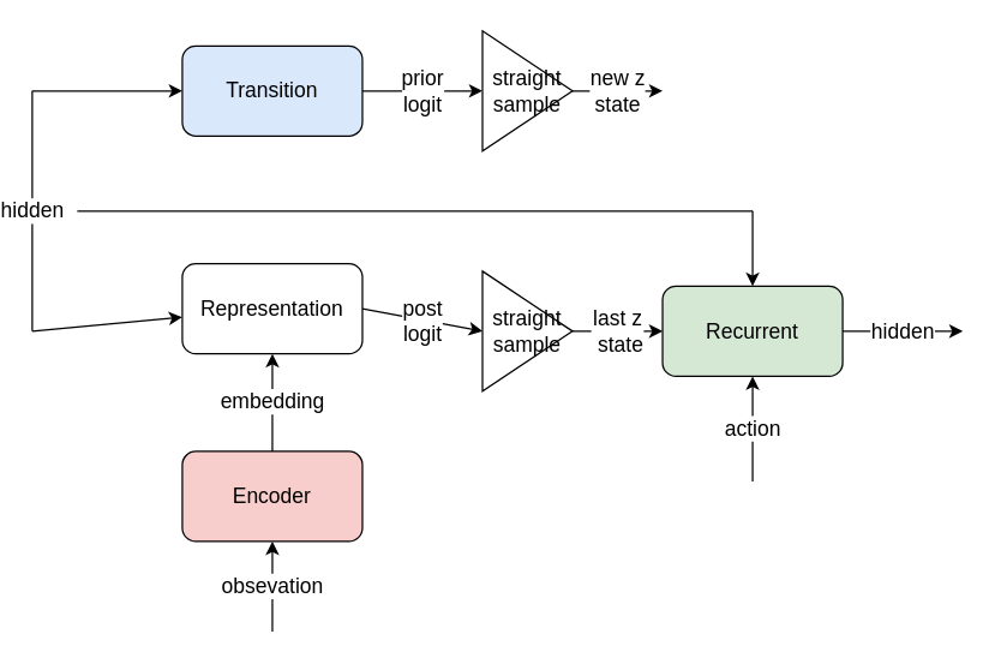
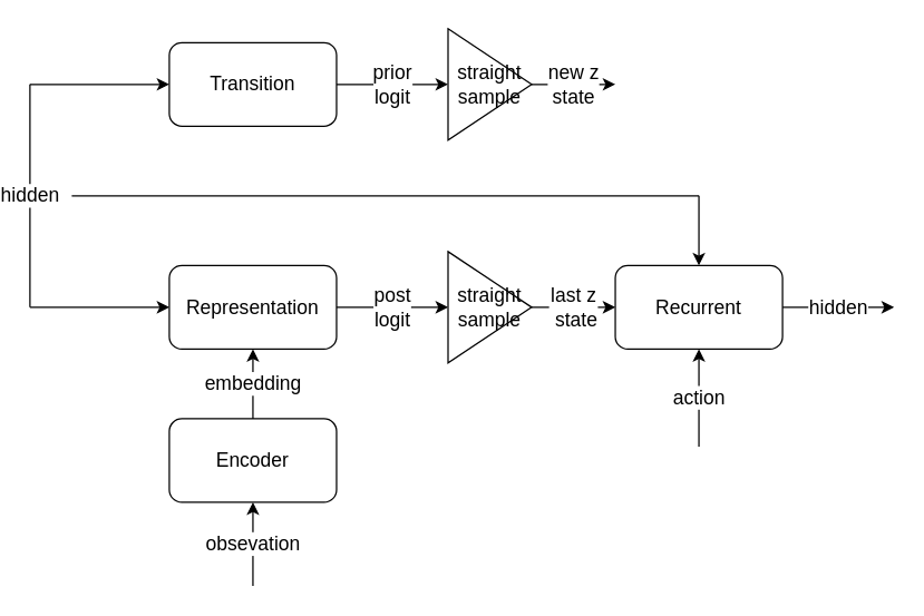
- <mxCell id="2" value="&lt;div style=&quot;font-size: 14px;&quot;&gt;Transition&lt;/div&gt;" style="rounded=1;whiteSpace=wrap;html=1;fontSize=14;fillColor=#dae8fc;" vertex="1" parent="1"><mxGeometry x="120" y="30" width="120" height="60" as="geometry" /></mxCell>
+ <mxCell id="2" value="&lt;div style=&quot;font-size: 14px;&quot;&gt;Transition&lt;/div&gt;" style="rounded=1;whiteSpace=wrap;html=1;fontSize=14;" vertex="1" parent="1"><mxGeometry x="120" y="30" width="120" height="60" as="geometry" /></mxCell>
- <mxCell id="6" value="Representation" style="rounded=1;whiteSpace=wrap;html=1;fontSize=14;" vertex="1" parent="1"><mxGeometry x="120" y="175" width="120" height="60" as="geometry" /></mxCell>
+ <mxCell id="6" value="Representation" style="rounded=1;whiteSpace=wrap;html=1;fontSize=14;" vertex="1" parent="1"><mxGeometry x="120" y="190" width="120" height="60" as="geometry" /></mxCell>
- <mxCell id="15" value="Recurrent" style="rounded=1;whiteSpace=wrap;html=1;fontSize=14;fillColor=#d5e8d4;" vertex="1" parent="1"><mxGeometry x="440" y="190" width="120" height="60" as="geometry" /></mxCell>
+ <mxCell id="15" value="Recurrent" style="rounded=1;whiteSpace=wrap;html=1;fontSize=14;" vertex="1" parent="1"><mxGeometry x="440" y="190" width="120" height="60" as="geometry" /></mxCell>
- <mxCell id="10" value="&lt;div style=&quot;font-size: 14px;&quot;&gt;Encoder&lt;/div&gt;" style="rounded=1;whiteSpace=wrap;html=1;fontSize=14;fillColor=#f8cecc;" vertex="1" parent="1"><mxGeometry x="120" y="300" width="120" height="60" as="geometry" /></mxCell>
+ <mxCell id="10" value="&lt;div style=&quot;font-size: 14px;&quot;&gt;Encoder&lt;/div&gt;" style="rounded=1;whiteSpace=wrap;html=1;fontSize=14;" vertex="1" parent="1"><mxGeometry x="120" y="300" width="120" height="60" as="geometry" /></mxCell>
